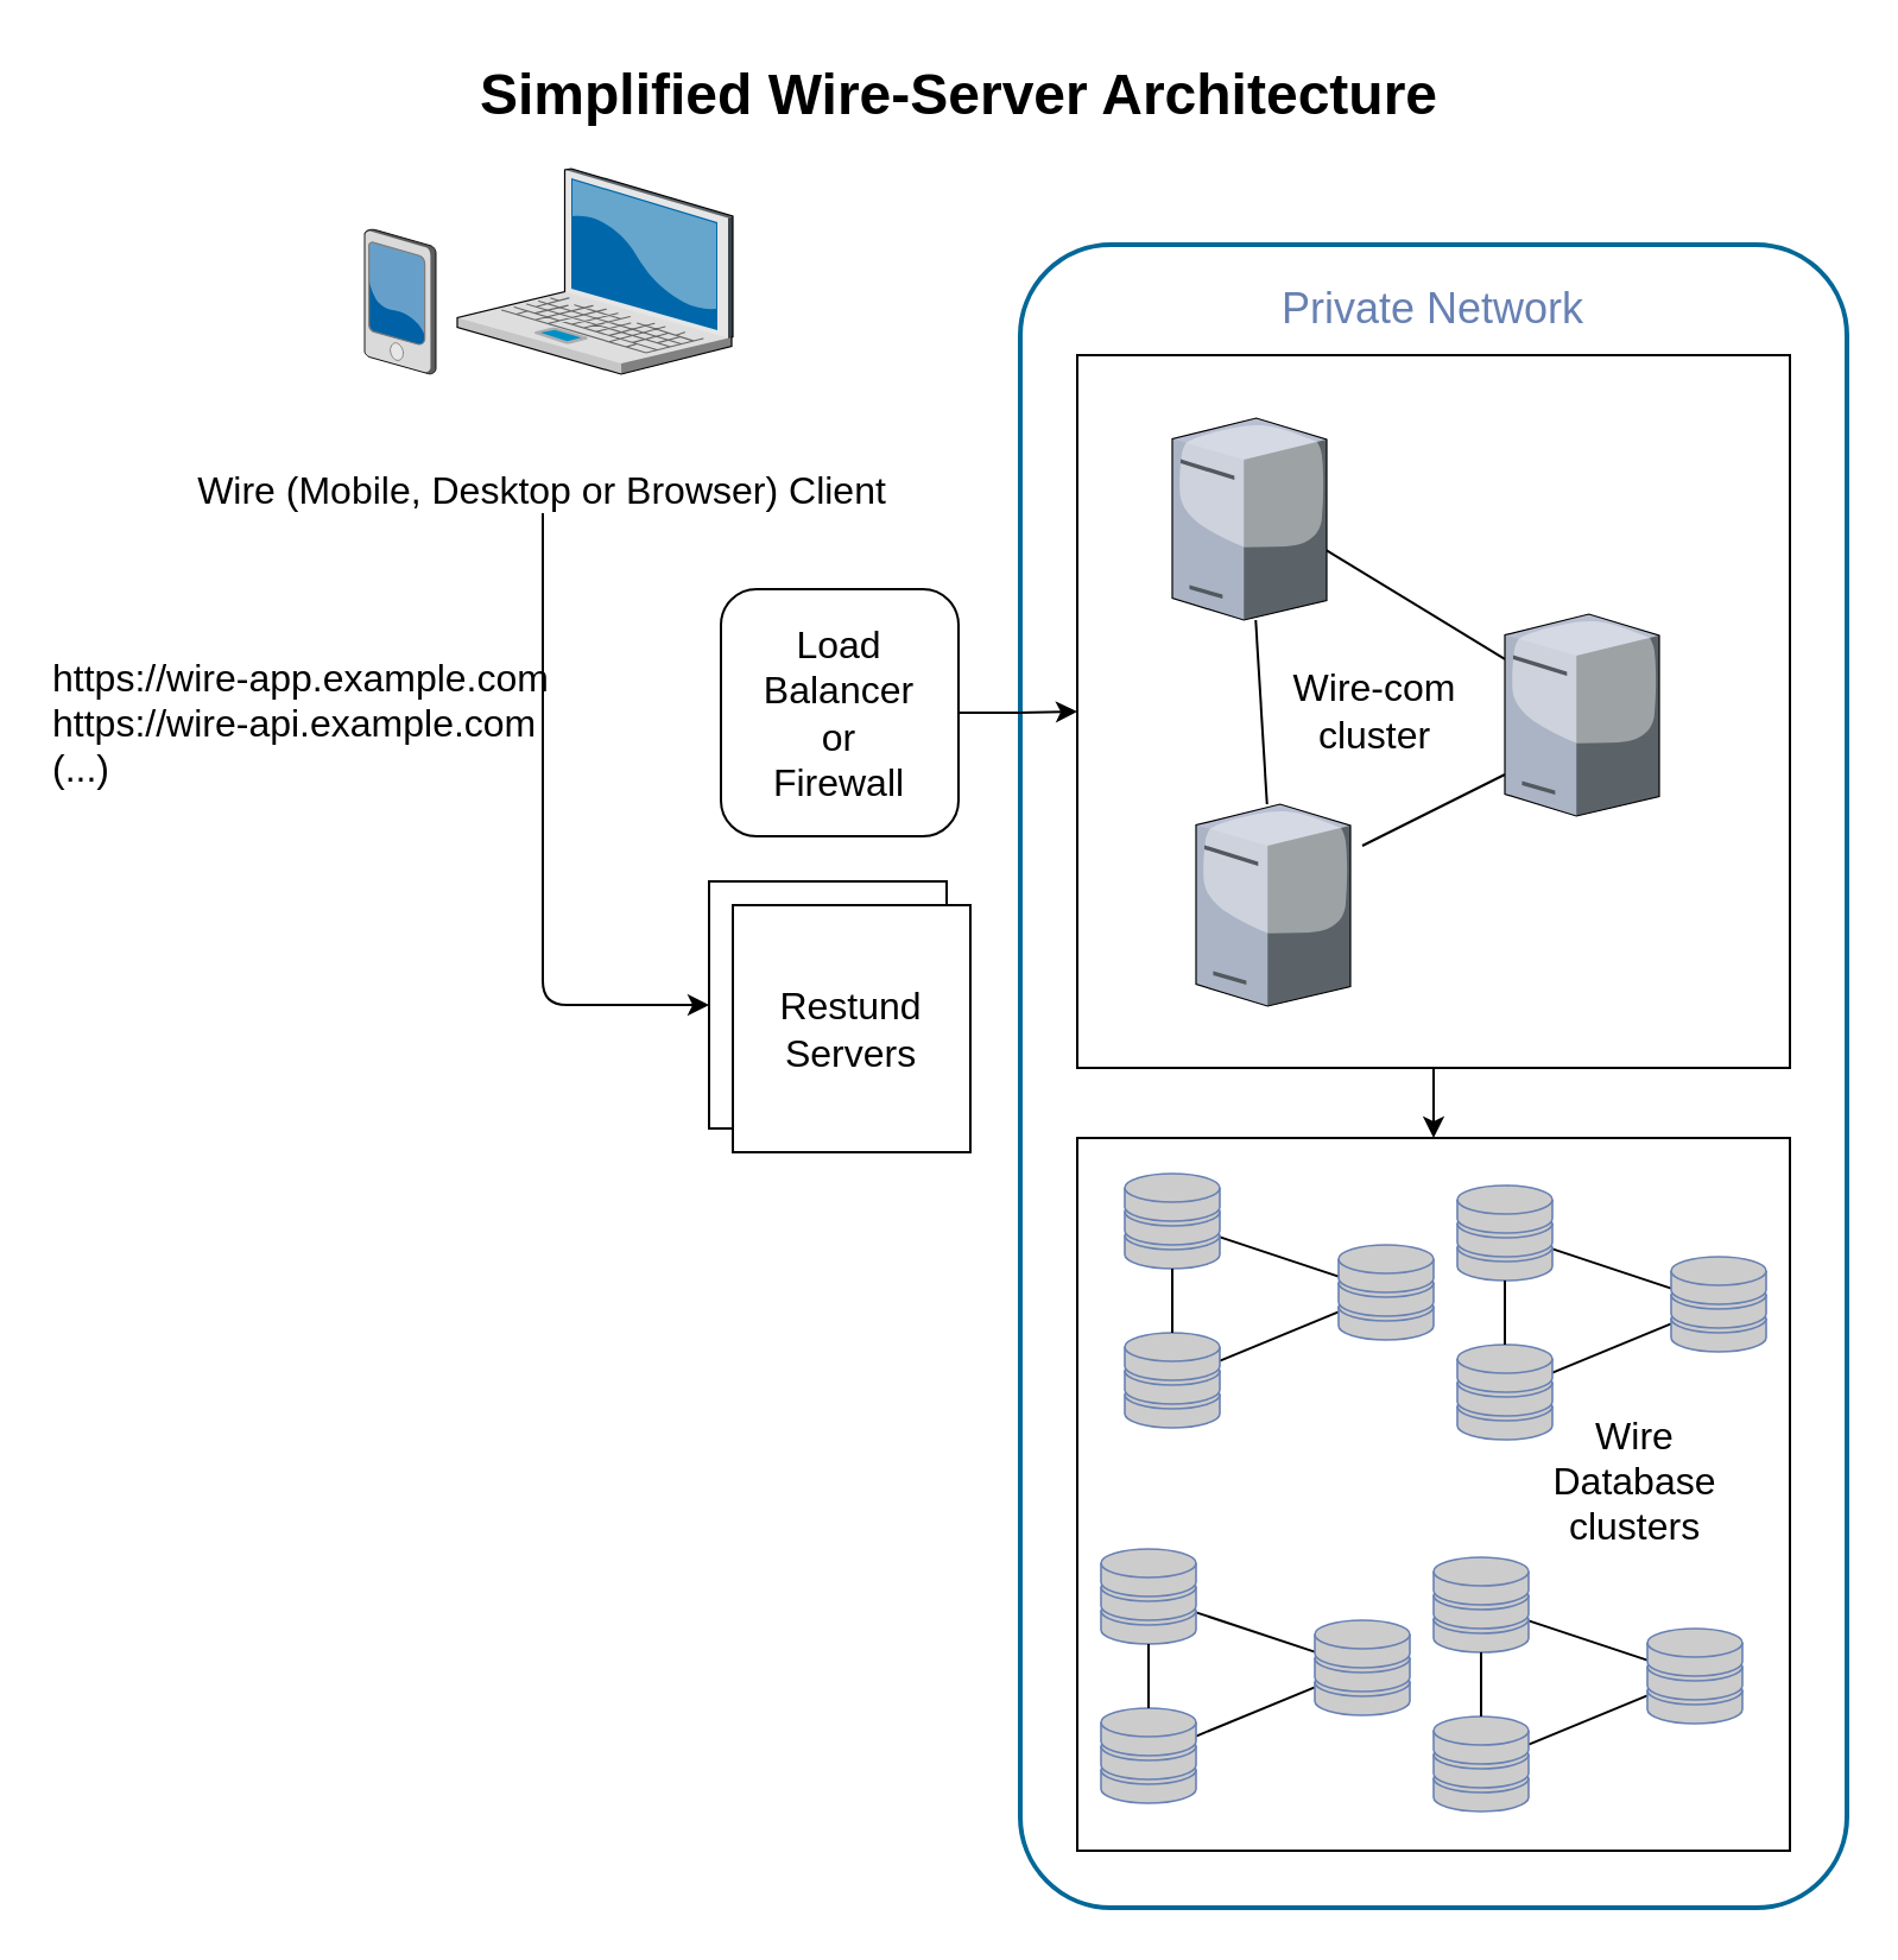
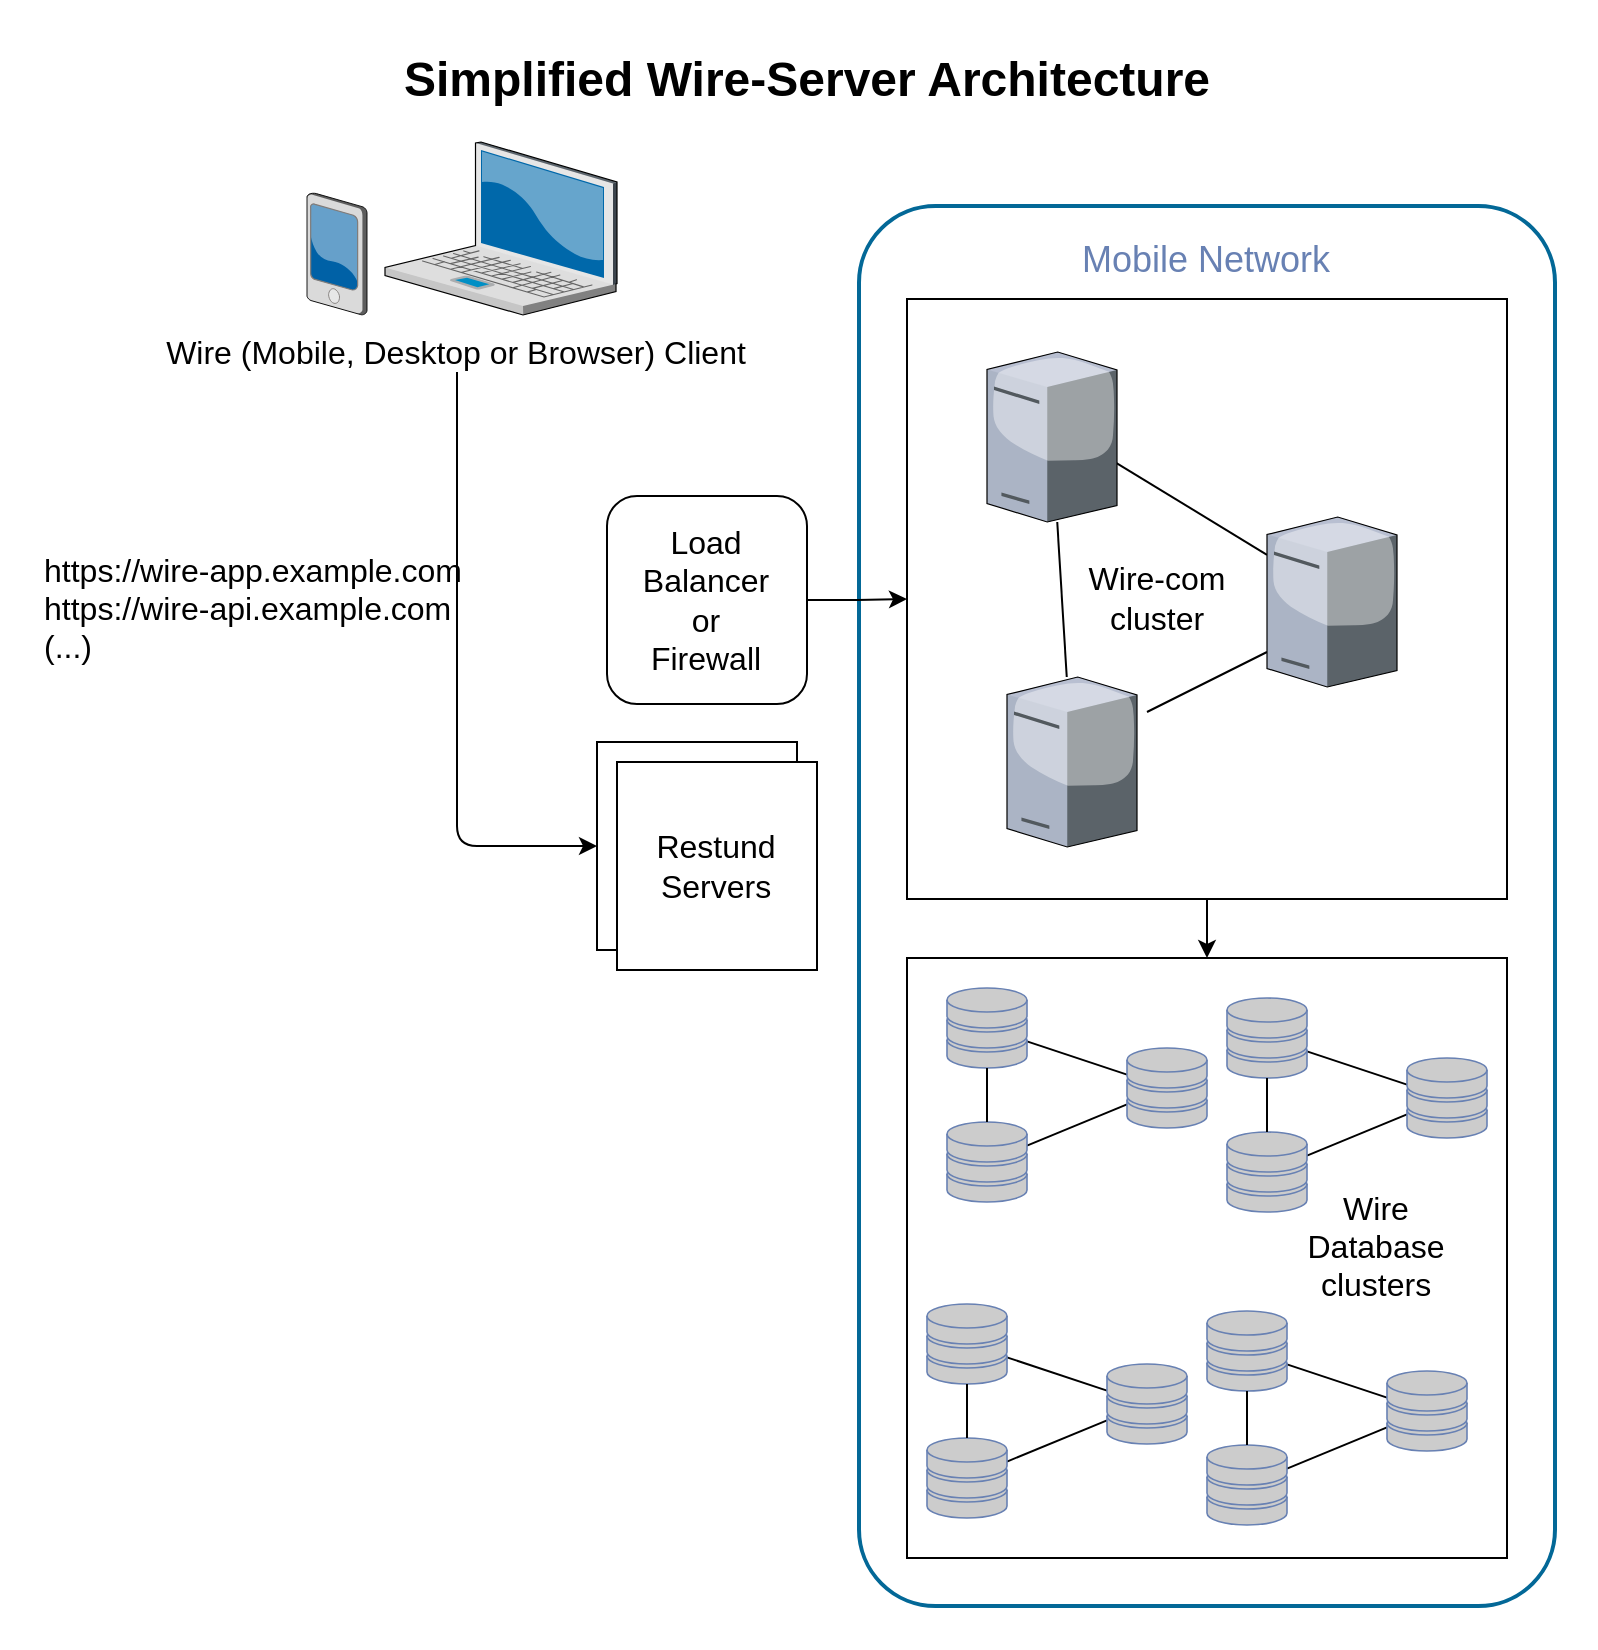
- <mxCell id="7" value="&lt;font style=&quot;font-size: 18px&quot; face=&quot;Helvetica&quot;&gt;Private Network&lt;/font&gt;" style="rounded=1;whiteSpace=wrap;html=1;shadow=0;comic=0;strokeColor=#036897;strokeWidth=2;fillColor=none;fontFamily=Verdana;fontSize=28;fontColor=#6881B3;align=center;arcSize=11;verticalAlign=top;" vertex="1" parent="1"><mxGeometry x="429" y="102.5" width="348" height="700" as="geometry" /></mxCell>
+ <mxCell id="7" value="&lt;font style=&quot;font-size: 18px&quot; face=&quot;Helvetica&quot;&gt;Mobile Network&lt;/font&gt;" style="rounded=1;whiteSpace=wrap;html=1;shadow=0;comic=0;strokeColor=#036897;strokeWidth=2;fillColor=none;fontFamily=Verdana;fontSize=28;fontColor=#6881B3;align=center;arcSize=11;verticalAlign=top;" vertex="1" parent="1"><mxGeometry x="429" y="102.5" width="348" height="700" as="geometry" /></mxCell>
- <mxCell id="46" value="Wire (Mobile, Desktop or Browser) Client" style="text;html=1;strokeColor=none;fillColor=none;align=center;verticalAlign=middle;whiteSpace=wrap;rounded=0;fontSize=16;" vertex="1" parent="1"><mxGeometry x="68" y="195.5" width="320" height="20" as="geometry" /></mxCell>
+ <mxCell id="46" value="Wire (Mobile, Desktop or Browser) Client" style="text;html=1;strokeColor=none;fillColor=none;align=center;verticalAlign=middle;whiteSpace=wrap;rounded=0;fontSize=16;" vertex="1" parent="1"><mxGeometry x="68" y="165.5" width="320" height="20" as="geometry" /></mxCell>
